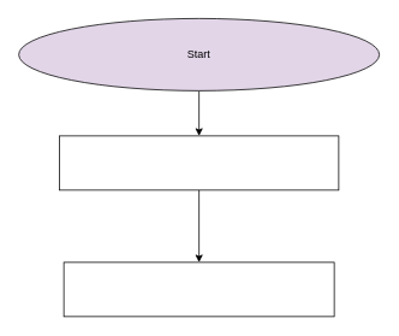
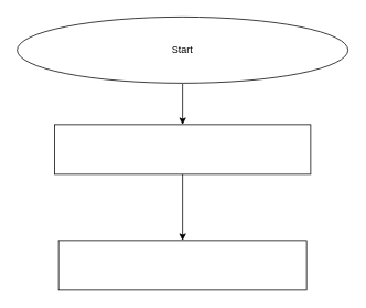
- <mxCell id="3" value="&lt;font style=&quot;vertical-align: inherit&quot;&gt;&lt;font style=&quot;vertical-align: inherit&quot;&gt;Start&lt;/font&gt;&lt;/font&gt;" style="ellipse;whiteSpace=wrap;html=1;fillColor=#e1d5e7;" vertex="1" parent="1"><mxGeometry x="20" y="20" width="400" height="80" as="geometry" /></mxCell>
+ <mxCell id="3" value="&lt;font style=&quot;vertical-align: inherit&quot;&gt;&lt;font style=&quot;vertical-align: inherit&quot;&gt;Start&lt;/font&gt;&lt;/font&gt;" style="ellipse;whiteSpace=wrap;html=1;" vertex="1" parent="1"><mxGeometry x="20" y="20" width="400" height="80" as="geometry" /></mxCell>
